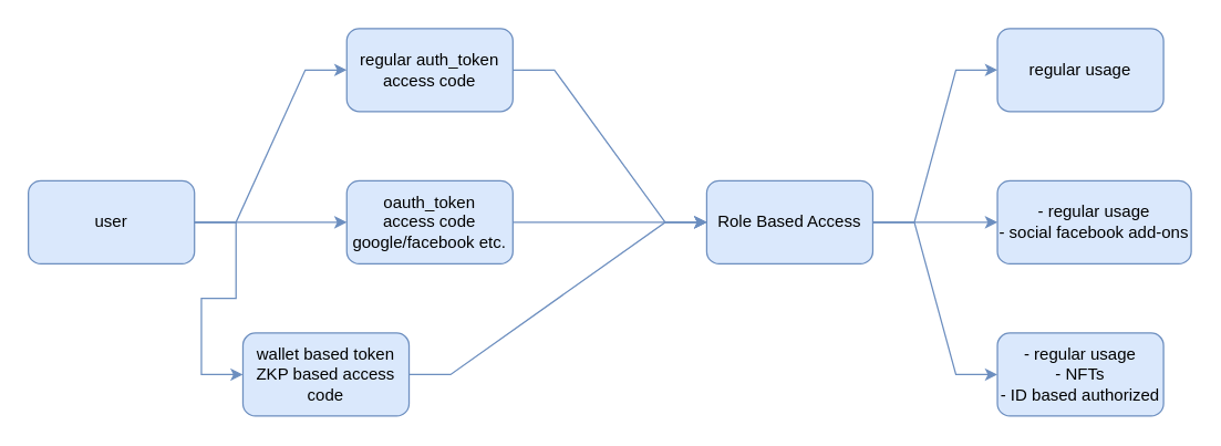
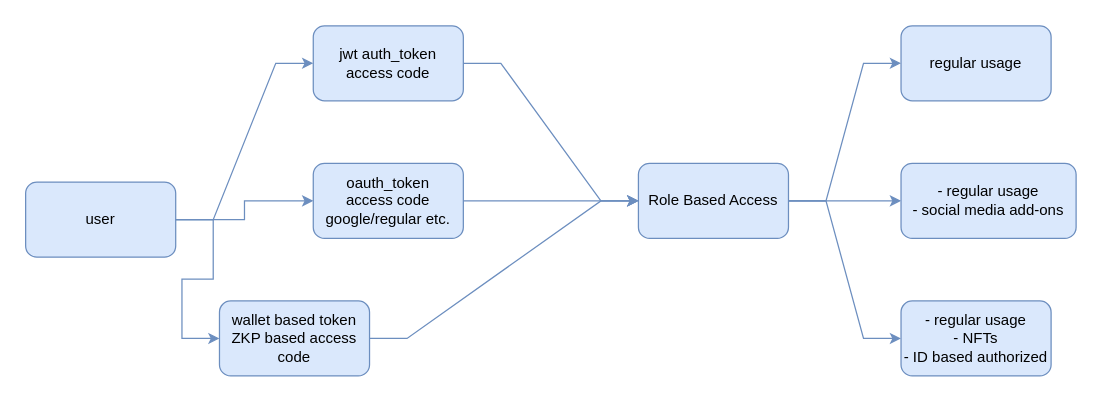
- <mxCell id="4" value="regular auth_token&lt;div&gt;access code&lt;/div&gt;" style="rounded=1;whiteSpace=wrap;html=1;labelBackgroundColor=none;fillColor=#dae8fc;strokeColor=#6c8ebf;" vertex="1" parent="1"><mxGeometry x="250" y="20" width="120" height="60" as="geometry" /></mxCell>
+ <mxCell id="4" value="jwt auth_token&lt;div&gt;access code&lt;/div&gt;" style="rounded=1;whiteSpace=wrap;html=1;labelBackgroundColor=none;fillColor=#dae8fc;strokeColor=#6c8ebf;" vertex="1" parent="1"><mxGeometry x="250" y="20" width="120" height="60" as="geometry" /></mxCell>
- <mxCell id="3" value="user" style="rounded=1;whiteSpace=wrap;html=1;labelBackgroundColor=none;fillColor=#dae8fc;strokeColor=#6c8ebf;" vertex="1" parent="1"><mxGeometry x="20" y="130" width="120" height="60" as="geometry" /></mxCell>
+ <mxCell id="3" value="user" style="rounded=1;whiteSpace=wrap;html=1;labelBackgroundColor=none;fillColor=#dae8fc;strokeColor=#6c8ebf;" vertex="1" parent="1"><mxGeometry x="20" y="145" width="120" height="60" as="geometry" /></mxCell>
- <mxCell id="5" value="oauth_token&lt;div&gt;access code&lt;/div&gt;&lt;div&gt;google/facebook etc.&lt;/div&gt;" style="rounded=1;whiteSpace=wrap;html=1;labelBackgroundColor=none;fillColor=#dae8fc;strokeColor=#6c8ebf;" vertex="1" parent="1"><mxGeometry x="250" y="130" width="120" height="60" as="geometry" /></mxCell>
+ <mxCell id="5" value="oauth_token&lt;div&gt;access code&lt;/div&gt;&lt;div&gt;google/regular etc.&lt;/div&gt;" style="rounded=1;whiteSpace=wrap;html=1;labelBackgroundColor=none;fillColor=#dae8fc;strokeColor=#6c8ebf;" vertex="1" parent="1"><mxGeometry x="250" y="130" width="120" height="60" as="geometry" /></mxCell>
- <mxCell id="14" value="- regular usage&lt;div&gt;- social facebook add-ons&lt;/div&gt;" style="rounded=1;whiteSpace=wrap;html=1;labelBackgroundColor=none;fillColor=#dae8fc;strokeColor=#6c8ebf;" vertex="1" parent="1"><mxGeometry x="720" y="130" width="140" height="60" as="geometry" /></mxCell>
+ <mxCell id="14" value="- regular usage&lt;div&gt;- social media add-ons&lt;/div&gt;" style="rounded=1;whiteSpace=wrap;html=1;labelBackgroundColor=none;fillColor=#dae8fc;strokeColor=#6c8ebf;" vertex="1" parent="1"><mxGeometry x="720" y="130" width="140" height="60" as="geometry" /></mxCell>
